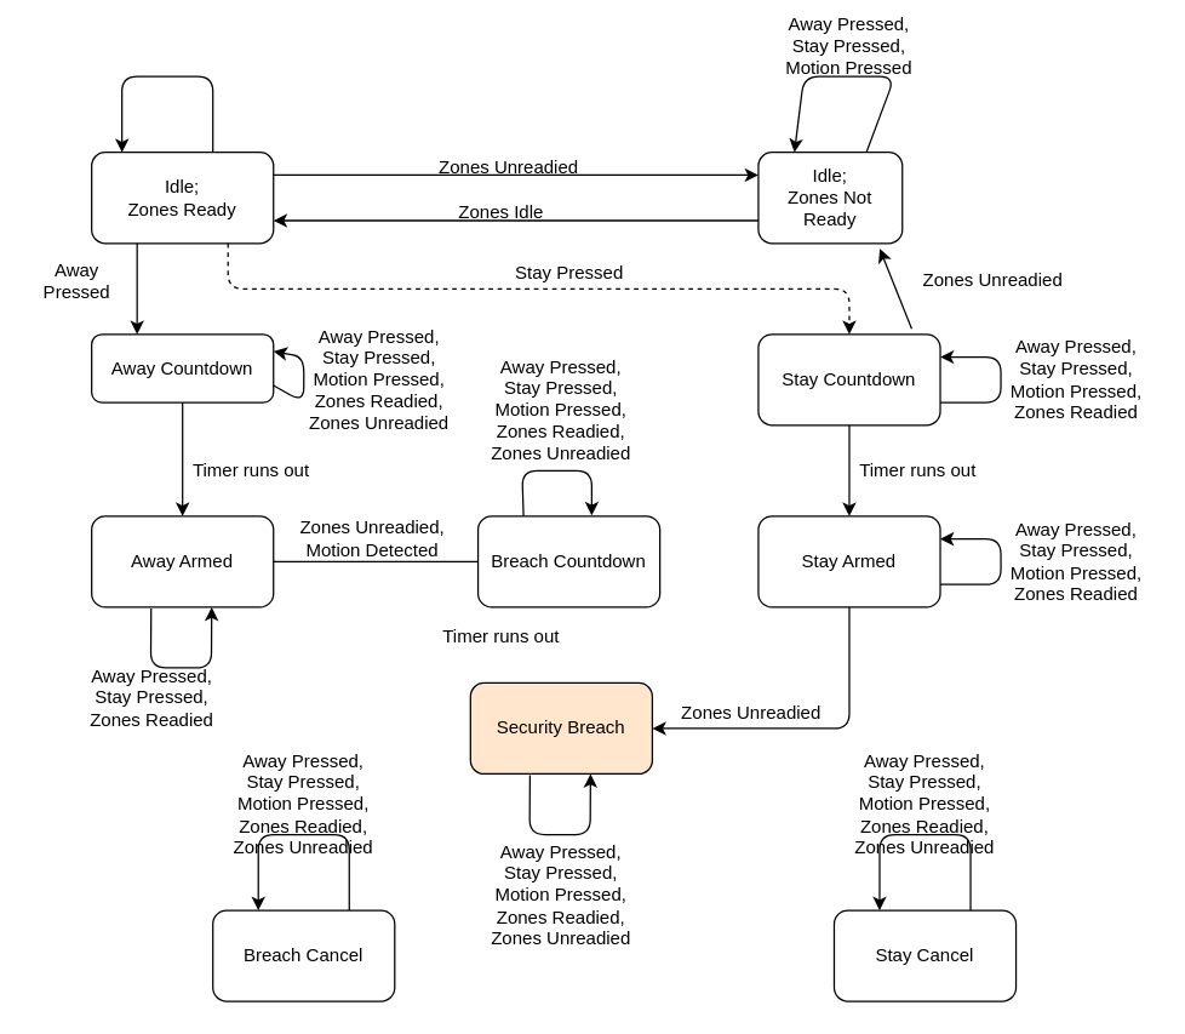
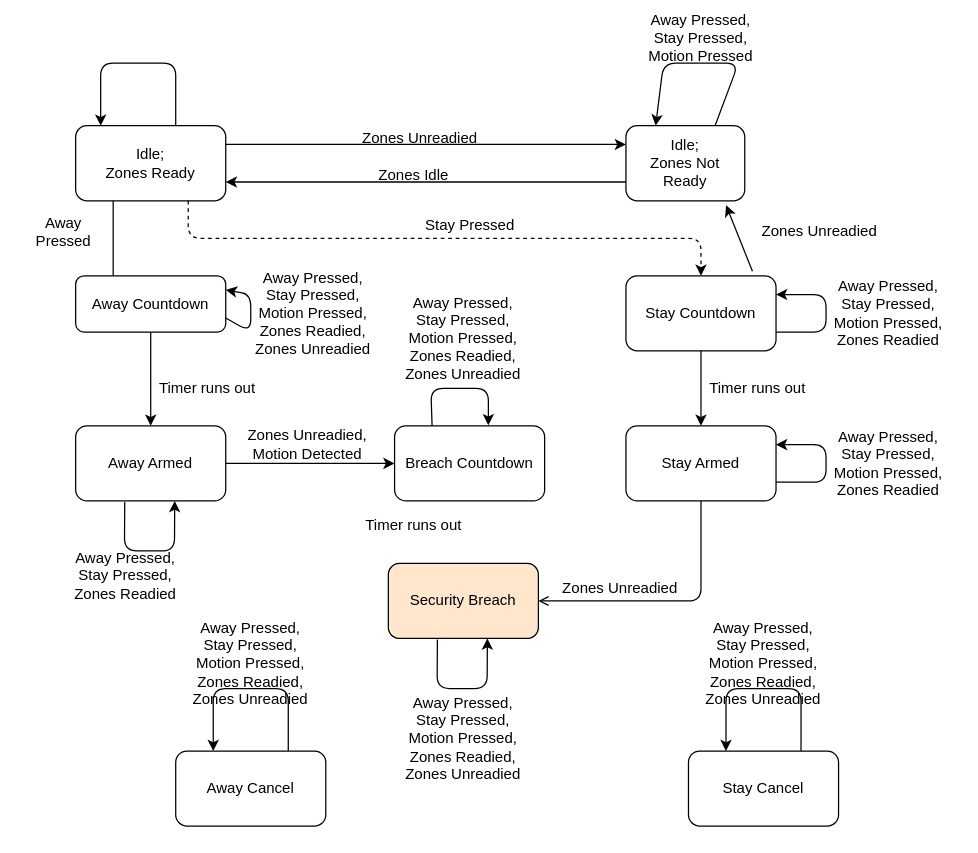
- <mxCell id="19" value="" style="endArrow=classic;html=1;exitX=0.25;exitY=1;exitDx=0;exitDy=0;entryX=0.25;entryY=0;entryDx=0;entryDy=0;" parent="1" source="2" target="8" edge="1"><mxGeometry width="50" height="50" relative="1" as="geometry"><mxPoint x="340" y="550" as="sourcePoint" /><mxPoint x="90" y="200" as="targetPoint" /></mxGeometry></mxCell>
+ <mxCell id="19" value="" style="endArrow=none;html=1;exitX=0.25;exitY=1;exitDx=0;exitDy=0;entryX=0.25;entryY=0;entryDx=0;entryDy=0;" parent="1" source="2" target="8" edge="1"><mxGeometry width="50" height="50" relative="1" as="geometry"><mxPoint x="340" y="550" as="sourcePoint" /><mxPoint x="90" y="200" as="targetPoint" /></mxGeometry></mxCell>
- <mxCell id="10" value="" style="endArrow=none;html=1;exitX=1;exitY=0.5;exitDx=0;exitDy=0;entryX=0;entryY=0.5;entryDx=0;entryDy=0;" parent="1" source="6" target="5" edge="1"><mxGeometry width="50" height="50" relative="1" as="geometry"><mxPoint x="360" y="670" as="sourcePoint" /><mxPoint x="260" y="550" as="targetPoint" /><Array as="points"><mxPoint x="260" y="370" /></Array></mxGeometry></mxCell>
+ <mxCell id="10" value="" style="endArrow=classic;html=1;exitX=1;exitY=0.5;exitDx=0;exitDy=0;entryX=0;entryY=0.5;entryDx=0;entryDy=0;" parent="1" source="6" target="5" edge="1"><mxGeometry width="50" height="50" relative="1" as="geometry"><mxPoint x="360" y="670" as="sourcePoint" /><mxPoint x="260" y="550" as="targetPoint" /><Array as="points"><mxPoint x="260" y="370" /></Array></mxGeometry></mxCell>
- <mxCell id="23" value="" style="endArrow=classic;html=1;exitX=0.5;exitY=1;exitDx=0;exitDy=0;entryX=1;entryY=0.5;entryDx=0;entryDy=0;" parent="1" source="9" target="7" edge="1"><mxGeometry width="50" height="50" relative="1" as="geometry"><mxPoint x="340" y="550" as="sourcePoint" /><mxPoint x="420" y="500" as="targetPoint" /><Array as="points"><mxPoint x="560" y="480" /></Array></mxGeometry></mxCell>
+ <mxCell id="23" value="" style="endArrow=open;html=1;exitX=0.5;exitY=1;exitDx=0;exitDy=0;entryX=1;entryY=0.5;entryDx=0;entryDy=0;" parent="1" source="9" target="7" edge="1"><mxGeometry width="50" height="50" relative="1" as="geometry"><mxPoint x="340" y="550" as="sourcePoint" /><mxPoint x="420" y="500" as="targetPoint" /><Array as="points"><mxPoint x="560" y="480" /></Array></mxGeometry></mxCell>
- <mxCell id="28" value="&lt;div&gt;Breach Cancel&lt;/div&gt;" style="rounded=1;whiteSpace=wrap;html=1;" parent="1" vertex="1"><mxGeometry x="140" y="600" width="120" height="60" as="geometry" /></mxCell>
+ <mxCell id="28" value="&lt;div&gt;Away Cancel&lt;/div&gt;" style="rounded=1;whiteSpace=wrap;html=1;" parent="1" vertex="1"><mxGeometry x="140" y="600" width="120" height="60" as="geometry" /></mxCell>
